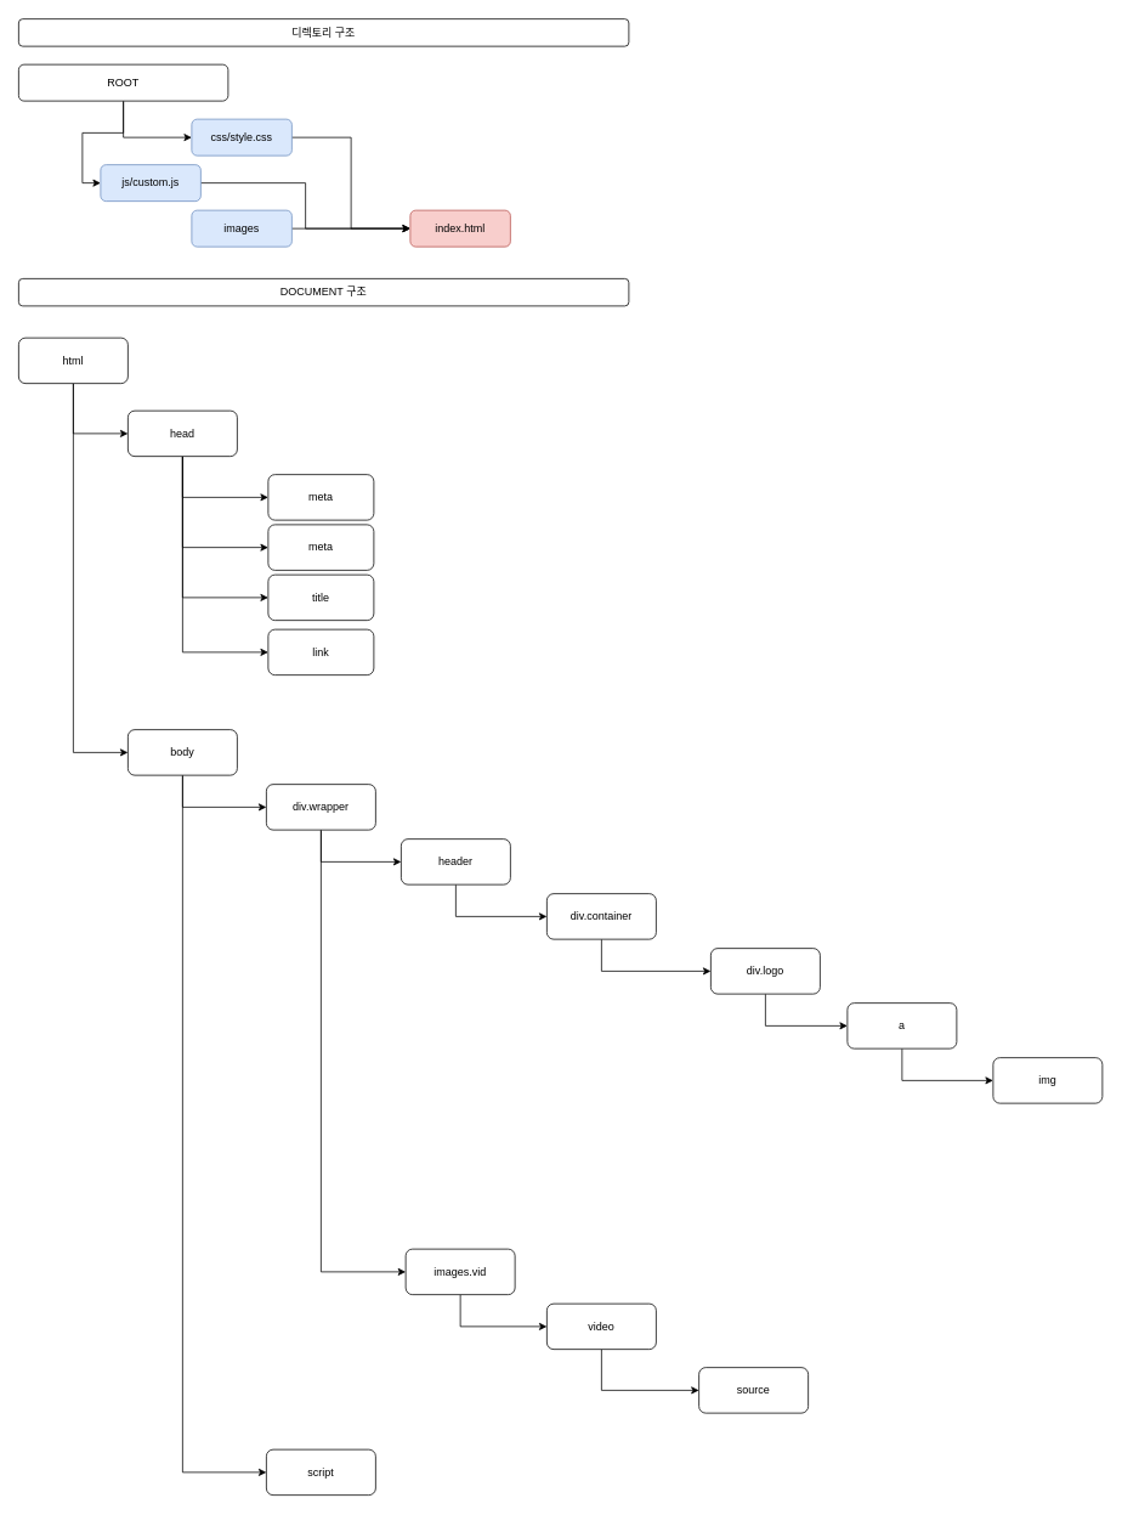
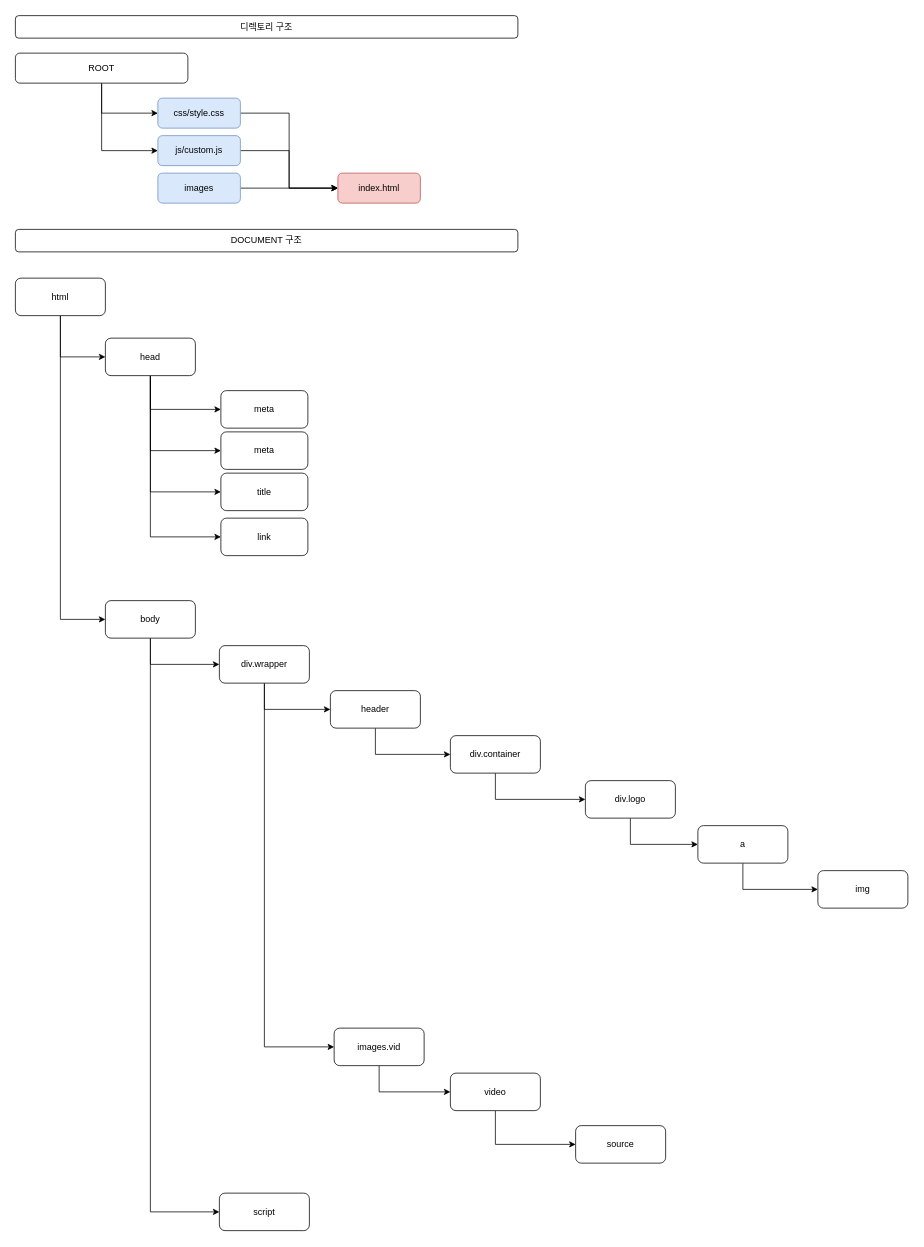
- <mxCell id="8" value="js/custom.js" style="rounded=1;whiteSpace=wrap;html=1;fillColor=#dae8fc;strokeColor=#6c8ebf;" vertex="1" parent="1"><mxGeometry x="110" y="180" width="110" height="40" as="geometry" /></mxCell>
+ <mxCell id="8" value="js/custom.js" style="rounded=1;whiteSpace=wrap;html=1;fillColor=#dae8fc;strokeColor=#6c8ebf;" vertex="1" parent="1"><mxGeometry x="210" y="180" width="110" height="40" as="geometry" /></mxCell>
